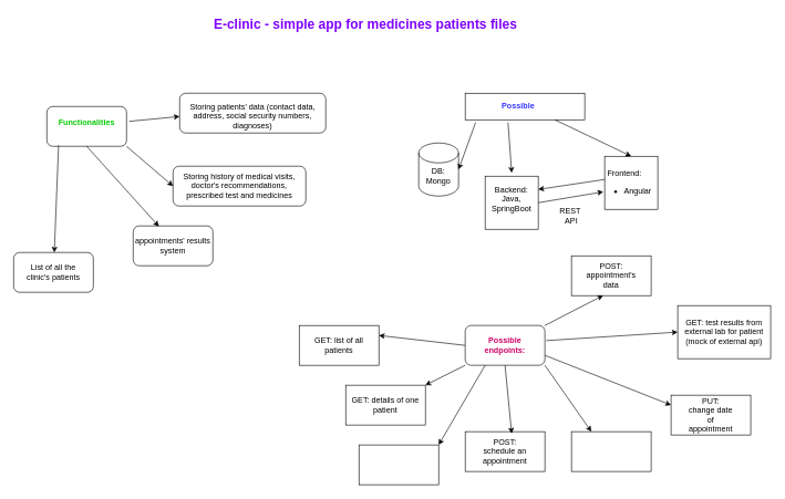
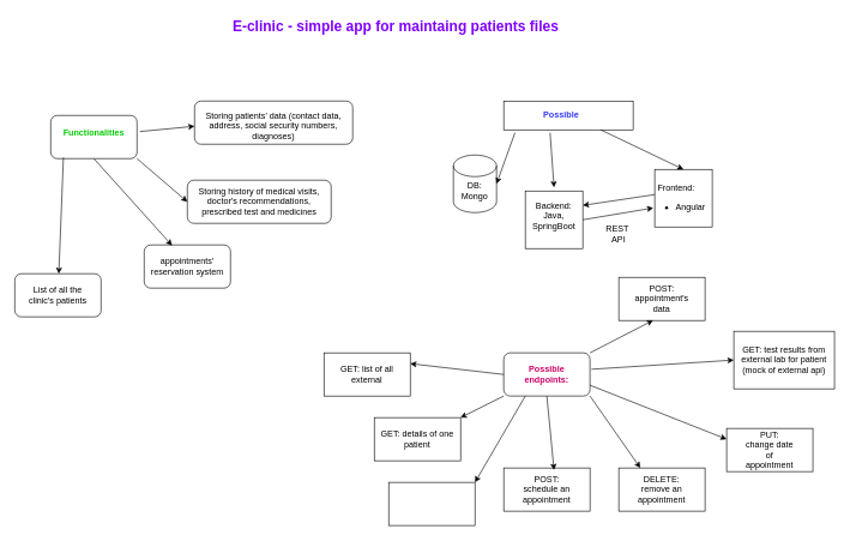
- <mxCell id="2" value="E-clinic - simple app for medicines patients files" style="text;html=1;align=center;verticalAlign=middle;whiteSpace=wrap;rounded=0;fontSize=20;fontStyle=1;fontColor=#7F00FF;" vertex="1" parent="1"><mxGeometry x="290" y="20" width="520" height="30" as="geometry" /></mxCell>
+ <mxCell id="2" value="E-clinic - simple app for maintaing patients files" style="text;html=1;align=center;verticalAlign=middle;whiteSpace=wrap;rounded=0;fontSize=20;fontStyle=1;fontColor=#7F00FF;" vertex="1" parent="1"><mxGeometry x="290" y="20" width="520" height="30" as="geometry" /></mxCell>
- <mxCell id="15" value="appointments' results system" style="text;html=1;align=center;verticalAlign=middle;whiteSpace=wrap;rounded=0;" vertex="1" parent="1"><mxGeometry x="200" y="355" width="120" height="30" as="geometry" /></mxCell>
+ <mxCell id="15" value="appointments' reservation system" style="text;html=1;align=center;verticalAlign=middle;whiteSpace=wrap;rounded=0;" vertex="1" parent="1"><mxGeometry x="200" y="355" width="120" height="30" as="geometry" /></mxCell>
- <mxCell id="34" value="GET: list of all patients" style="text;html=1;align=center;verticalAlign=middle;whiteSpace=wrap;rounded=0;" vertex="1" parent="1"><mxGeometry x="460" y="505" width="100" height="30" as="geometry" /></mxCell>
+ <mxCell id="34" value="GET: list of all external" style="text;html=1;align=center;verticalAlign=middle;whiteSpace=wrap;rounded=0;" vertex="1" parent="1"><mxGeometry x="460" y="505" width="100" height="30" as="geometry" /></mxCell>
+ <mxCell id="40" value="DELETE: remove an appointment" style="text;html=1;align=center;verticalAlign=middle;whiteSpace=wrap;rounded=0;" vertex="1" parent="1"><mxGeometry x="890" y="665" width="60" height="30" as="geometry" /></mxCell>
